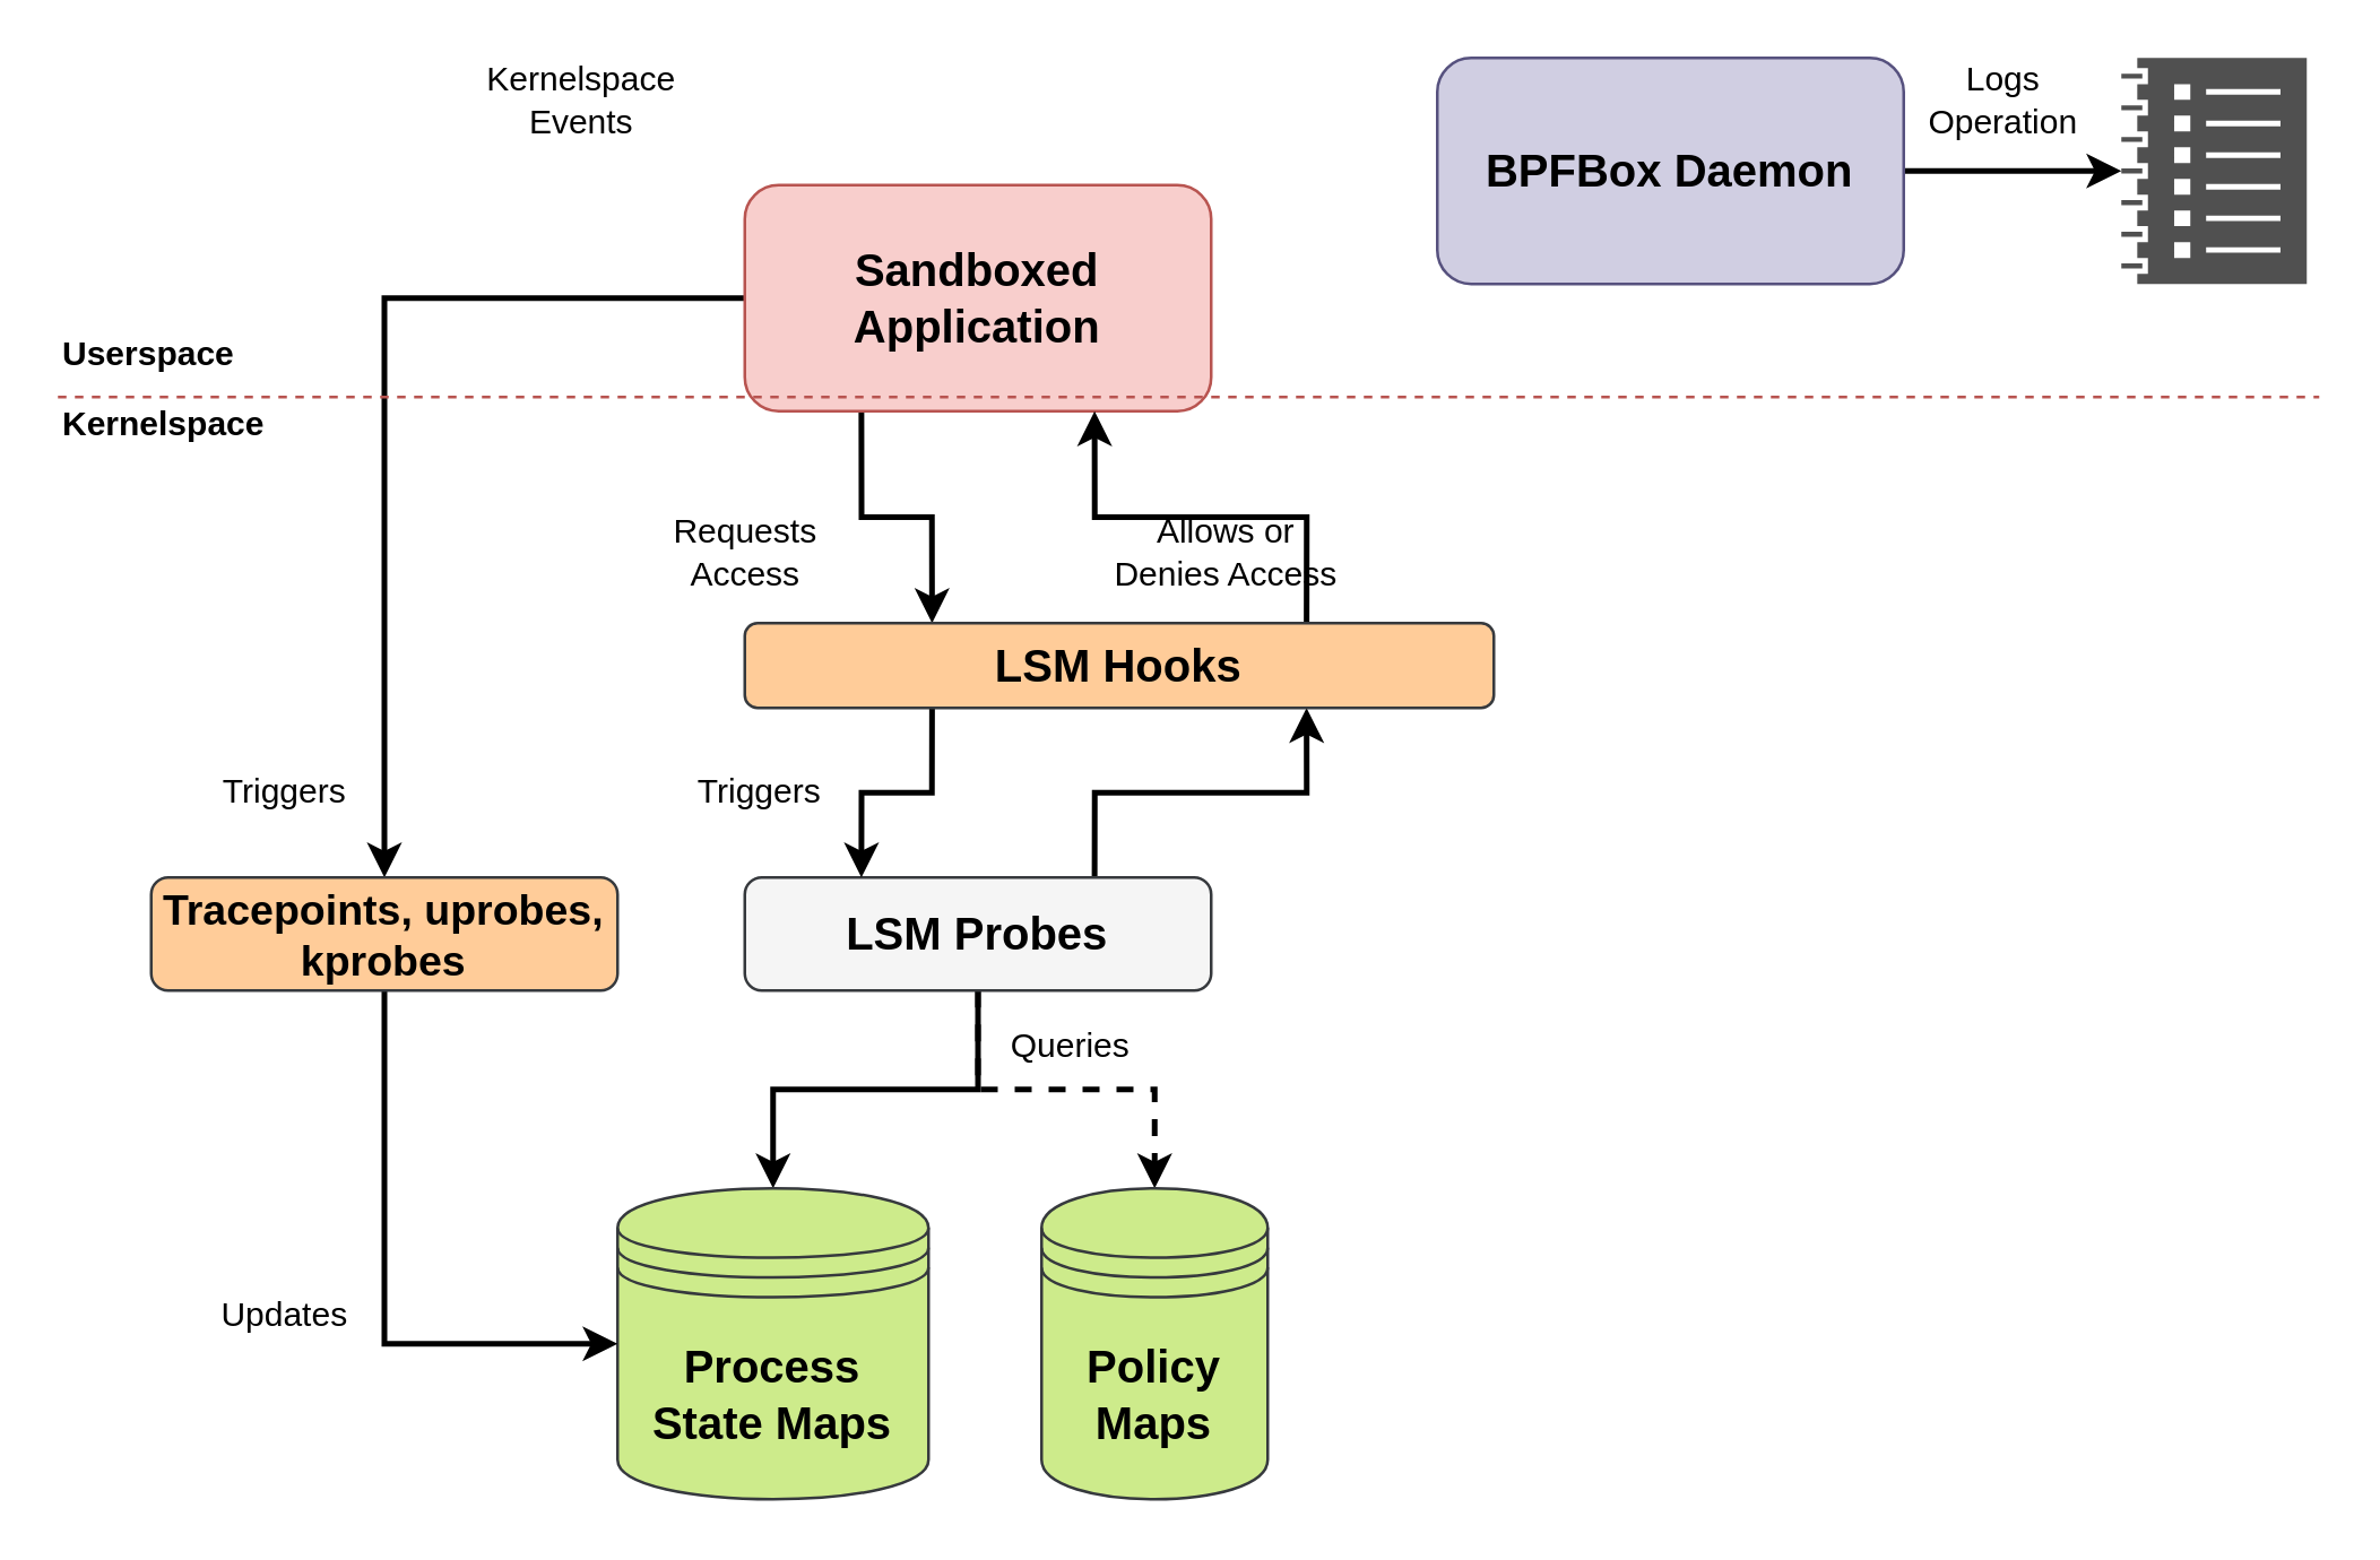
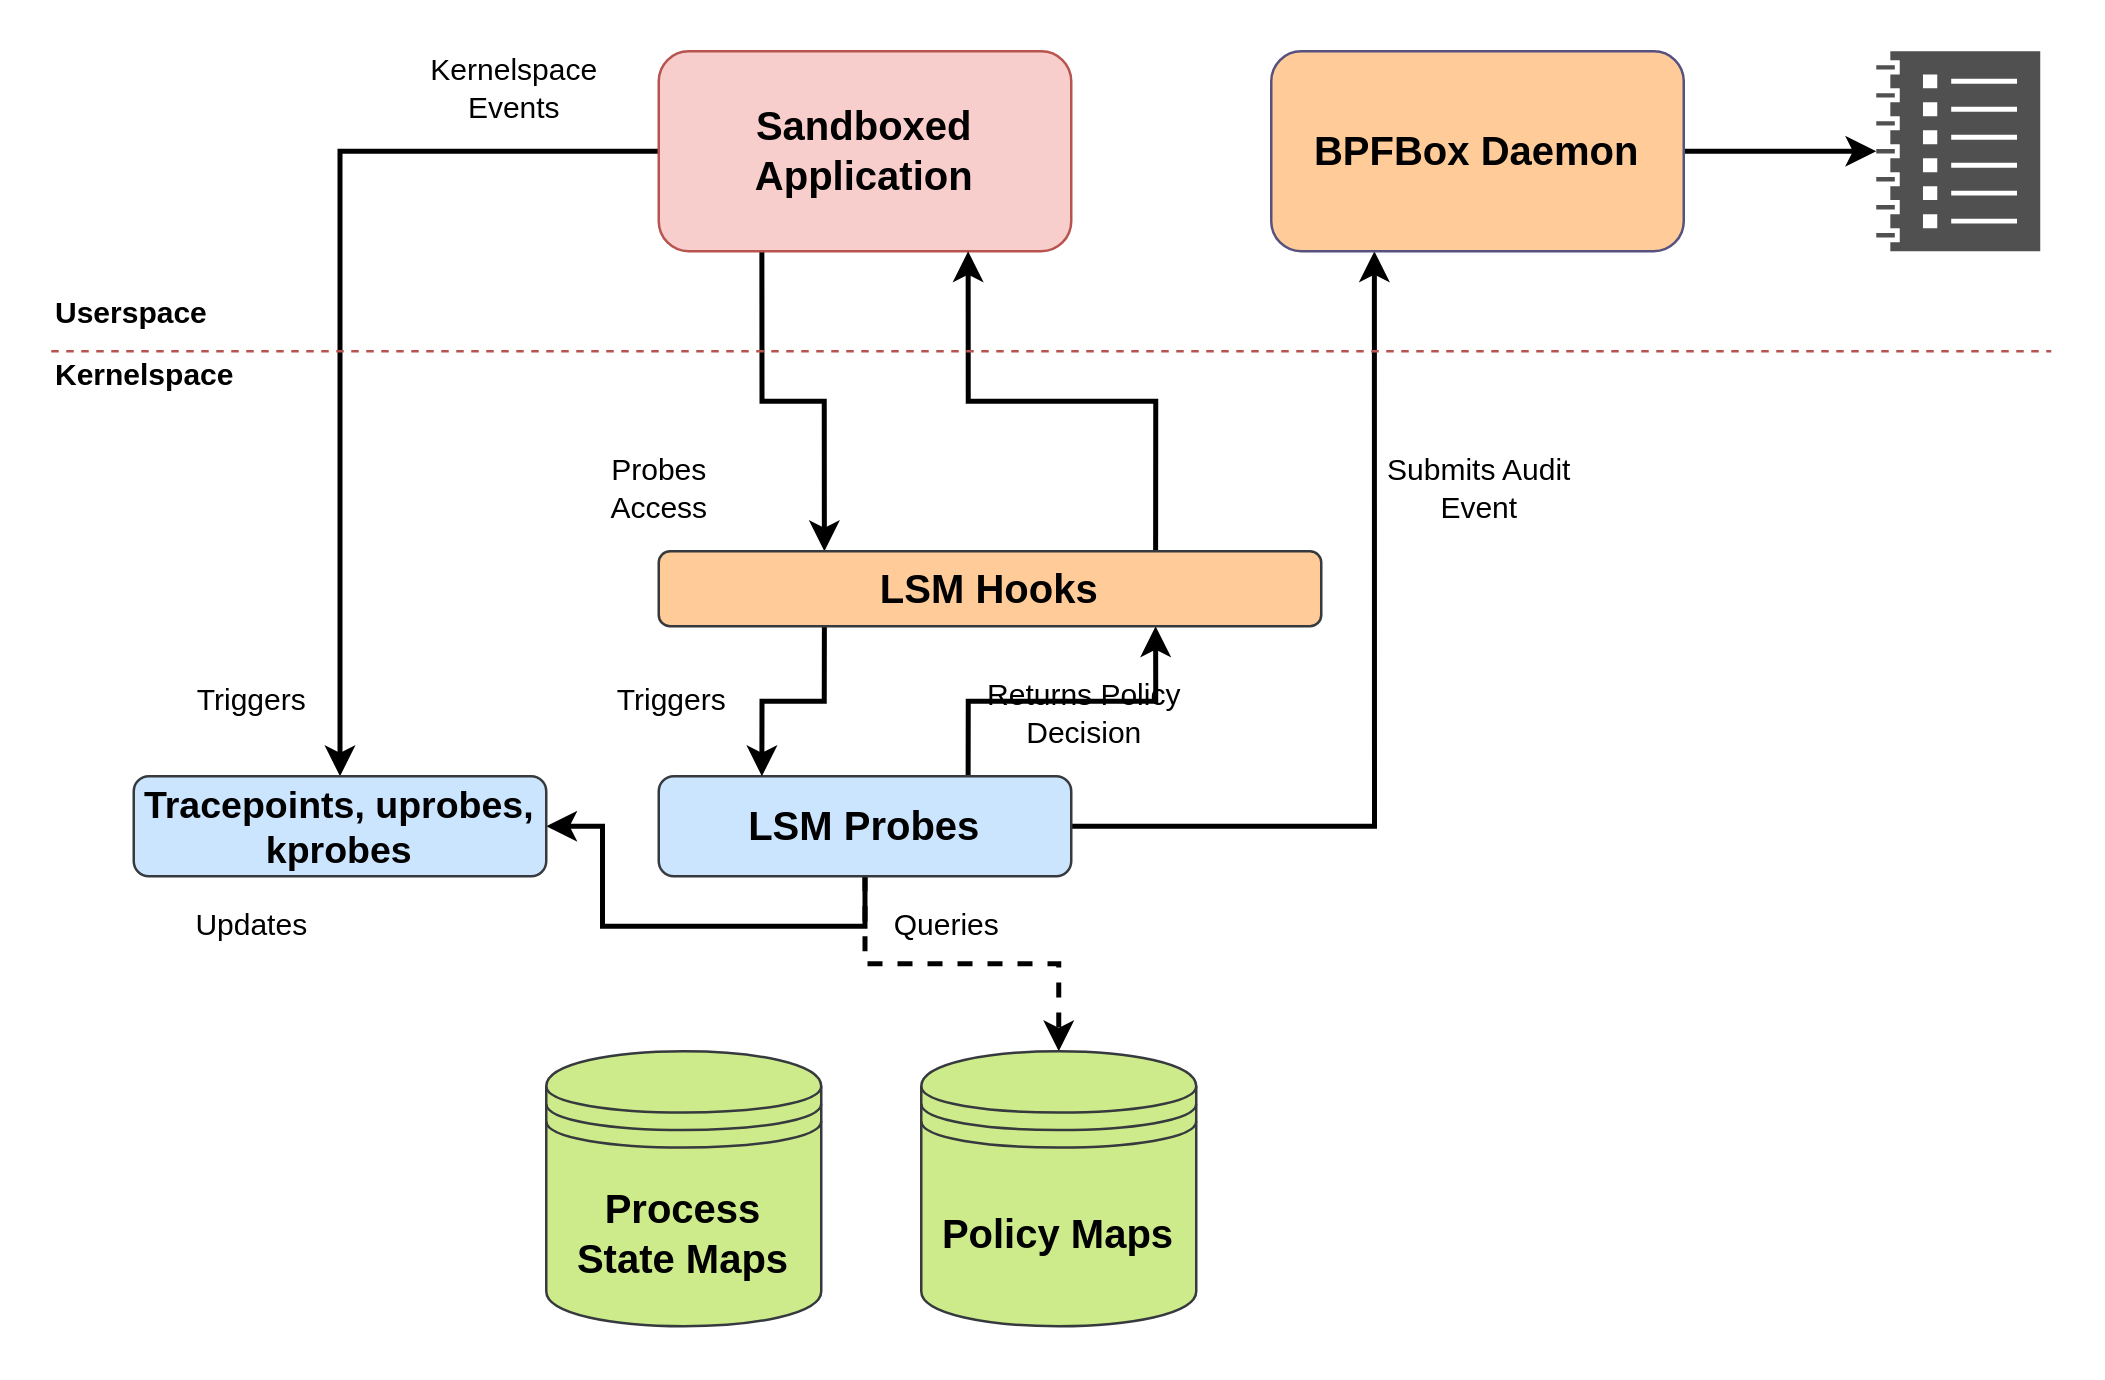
- <mxCell id="24" value="Logs&lt;br&gt;Operation" style="text;html=1;align=center;verticalAlign=middle;resizable=0;points=[];autosize=1;" parent="1" vertex="1"><mxGeometry x="673" y="20" width="70" height="30" as="geometry" /></mxCell>
- <mxCell id="16" value="BPFBox Daemon" style="rounded=1;whiteSpace=wrap;html=1;fontStyle=1;fillColor=#d0cee2;strokeColor=#56517e;fontSize=16;" parent="1" vertex="1"><mxGeometry x="508" y="20" width="165" height="80" as="geometry" /></mxCell>
+ <mxCell id="16" value="BPFBox Daemon" style="rounded=1;whiteSpace=wrap;html=1;fontStyle=1;fillColor=#ffcc99;strokeColor=#56517e;fontSize=16;" parent="1" vertex="1"><mxGeometry x="508" y="20" width="165" height="80" as="geometry" /></mxCell>
- <mxCell id="10" value="Sandboxed Application" style="rounded=1;whiteSpace=wrap;html=1;fontStyle=1;fillColor=#f8cecc;strokeColor=#b85450;fontSize=16;" parent="1" vertex="1"><mxGeometry x="263" y="65" width="165" height="80" as="geometry" /></mxCell>
+ <mxCell id="10" value="Sandboxed Application" style="rounded=1;whiteSpace=wrap;html=1;fontStyle=1;fillColor=#f8cecc;strokeColor=#b85450;fontSize=16;" parent="1" vertex="1"><mxGeometry x="263" y="20" width="165" height="80" as="geometry" /></mxCell>
- <mxCell id="17" value="Requests&lt;br&gt;Access" style="text;html=1;align=center;verticalAlign=middle;resizable=0;points=[];autosize=1;" parent="1" vertex="1"><mxGeometry x="228" y="180" width="70" height="30" as="geometry" /></mxCell>
+ <mxCell id="17" value="Probes&lt;br&gt;Access" style="text;html=1;align=center;verticalAlign=middle;resizable=0;points=[];autosize=1;" parent="1" vertex="1"><mxGeometry x="228" y="180" width="70" height="30" as="geometry" /></mxCell>
- <mxCell id="21" value="Allows or&lt;br&gt;Denies Access" style="text;html=1;align=center;verticalAlign=middle;resizable=0;points=[];autosize=1;" parent="1" vertex="1"><mxGeometry x="388" y="180" width="90" height="30" as="geometry" /></mxCell>
+ <mxCell id="22" value="Submits Audit&lt;br&gt;Event" style="text;html=1;align=center;verticalAlign=middle;resizable=0;points=[];autosize=1;" parent="1" vertex="1"><mxGeometry x="545.5" y="180" width="90" height="30" as="geometry" /></mxCell>
+ <mxCell id="20" value="Returns Policy&lt;br&gt;Decision" style="text;html=1;align=center;verticalAlign=middle;resizable=0;points=[];autosize=1;" parent="1" vertex="1"><mxGeometry x="388" y="270" width="90" height="30" as="geometry" /></mxCell>
+ <mxCell id="5" style="edgeStyle=orthogonalEdgeStyle;rounded=0;orthogonalLoop=1;jettySize=auto;html=1;exitX=1;exitY=0.5;exitDx=0;exitDy=0;entryX=0.25;entryY=1;entryDx=0;entryDy=0;strokeWidth=2;" parent="1" source="6" target="16" edge="1"><mxGeometry relative="1" as="geometry" /></mxCell>
- <mxCell id="26" value="Tracepoints, uprobes,&lt;br style=&quot;font-size: 15px;&quot;&gt;kprobes" style="rounded=1;whiteSpace=wrap;html=1;fontStyle=1;fillColor=#ffcc99;strokeColor=#36393d;fontSize=15;" parent="1" vertex="1"><mxGeometry x="53" y="310" width="165" height="40" as="geometry" /></mxCell>
+ <mxCell id="26" value="Tracepoints, uprobes,&lt;br style=&quot;font-size: 15px;&quot;&gt;kprobes" style="rounded=1;whiteSpace=wrap;html=1;fontStyle=1;fillColor=#cce5ff;strokeColor=#36393d;fontSize=15;" parent="1" vertex="1"><mxGeometry x="53" y="310" width="165" height="40" as="geometry" /></mxCell>
- <mxCell id="6" value="LSM Probes" style="rounded=1;whiteSpace=wrap;html=1;fontStyle=1;fillColor=#f5f5f5;strokeColor=#36393d;fontSize=16;" parent="1" vertex="1"><mxGeometry x="263" y="310" width="165" height="40" as="geometry" /></mxCell>
+ <mxCell id="6" value="LSM Probes" style="rounded=1;whiteSpace=wrap;html=1;fontStyle=1;fillColor=#cce5ff;strokeColor=#36393d;fontSize=16;" parent="1" vertex="1"><mxGeometry x="263" y="310" width="165" height="40" as="geometry" /></mxCell>
- <mxCell id="3" style="edgeStyle=orthogonalEdgeStyle;rounded=0;orthogonalLoop=1;jettySize=auto;html=1;exitX=0.5;exitY=1;exitDx=0;exitDy=0;entryX=0.5;entryY=0;entryDx=0;entryDy=0;strokeWidth=2;" parent="1" source="6" target="7" edge="1"><mxGeometry relative="1" as="geometry" /></mxCell>
+ <mxCell id="3" style="edgeStyle=orthogonalEdgeStyle;rounded=0;orthogonalLoop=1;jettySize=auto;html=1;exitX=0.5;exitY=1;exitDx=0;exitDy=0;strokeWidth=2;" parent="1" source="6" target="26" edge="1"><mxGeometry relative="1" as="geometry" /></mxCell>
- <mxCell id="25" style="edgeStyle=orthogonalEdgeStyle;rounded=0;orthogonalLoop=1;jettySize=auto;html=1;exitX=0.5;exitY=1;exitDx=0;exitDy=0;entryX=0;entryY=0.5;entryDx=0;entryDy=0;strokeWidth=2;" parent="1" source="26" target="7" edge="1"><mxGeometry relative="1" as="geometry" /></mxCell>
- <mxCell id="28" value="Updates" style="text;html=1;align=center;verticalAlign=middle;resizable=0;points=[];autosize=1;" parent="1" vertex="1"><mxGeometry x="70" y="455" width="60" height="20" as="geometry" /></mxCell>
+ <mxCell id="28" value="Updates" style="text;html=1;align=center;verticalAlign=middle;resizable=0;points=[];autosize=1;" parent="1" vertex="1"><mxGeometry x="70" y="360" width="60" height="20" as="geometry" /></mxCell>
- <mxCell id="11" value="&lt;b&gt;Policy Maps&lt;br&gt;&lt;/b&gt;" style="shape=datastore;whiteSpace=wrap;html=1;fontSize=16;align=center;fillColor=#cdeb8b;strokeColor=#36393d;" parent="1" vertex="1"><mxGeometry x="368" y="420" width="80" height="110" as="geometry" /></mxCell>
+ <mxCell id="11" value="&lt;b&gt;Policy Maps&lt;br&gt;&lt;/b&gt;" style="shape=datastore;whiteSpace=wrap;html=1;fontSize=16;align=center;fillColor=#cdeb8b;strokeColor=#36393d;" parent="1" vertex="1"><mxGeometry x="368" y="420" width="110" height="110" as="geometry" /></mxCell>
